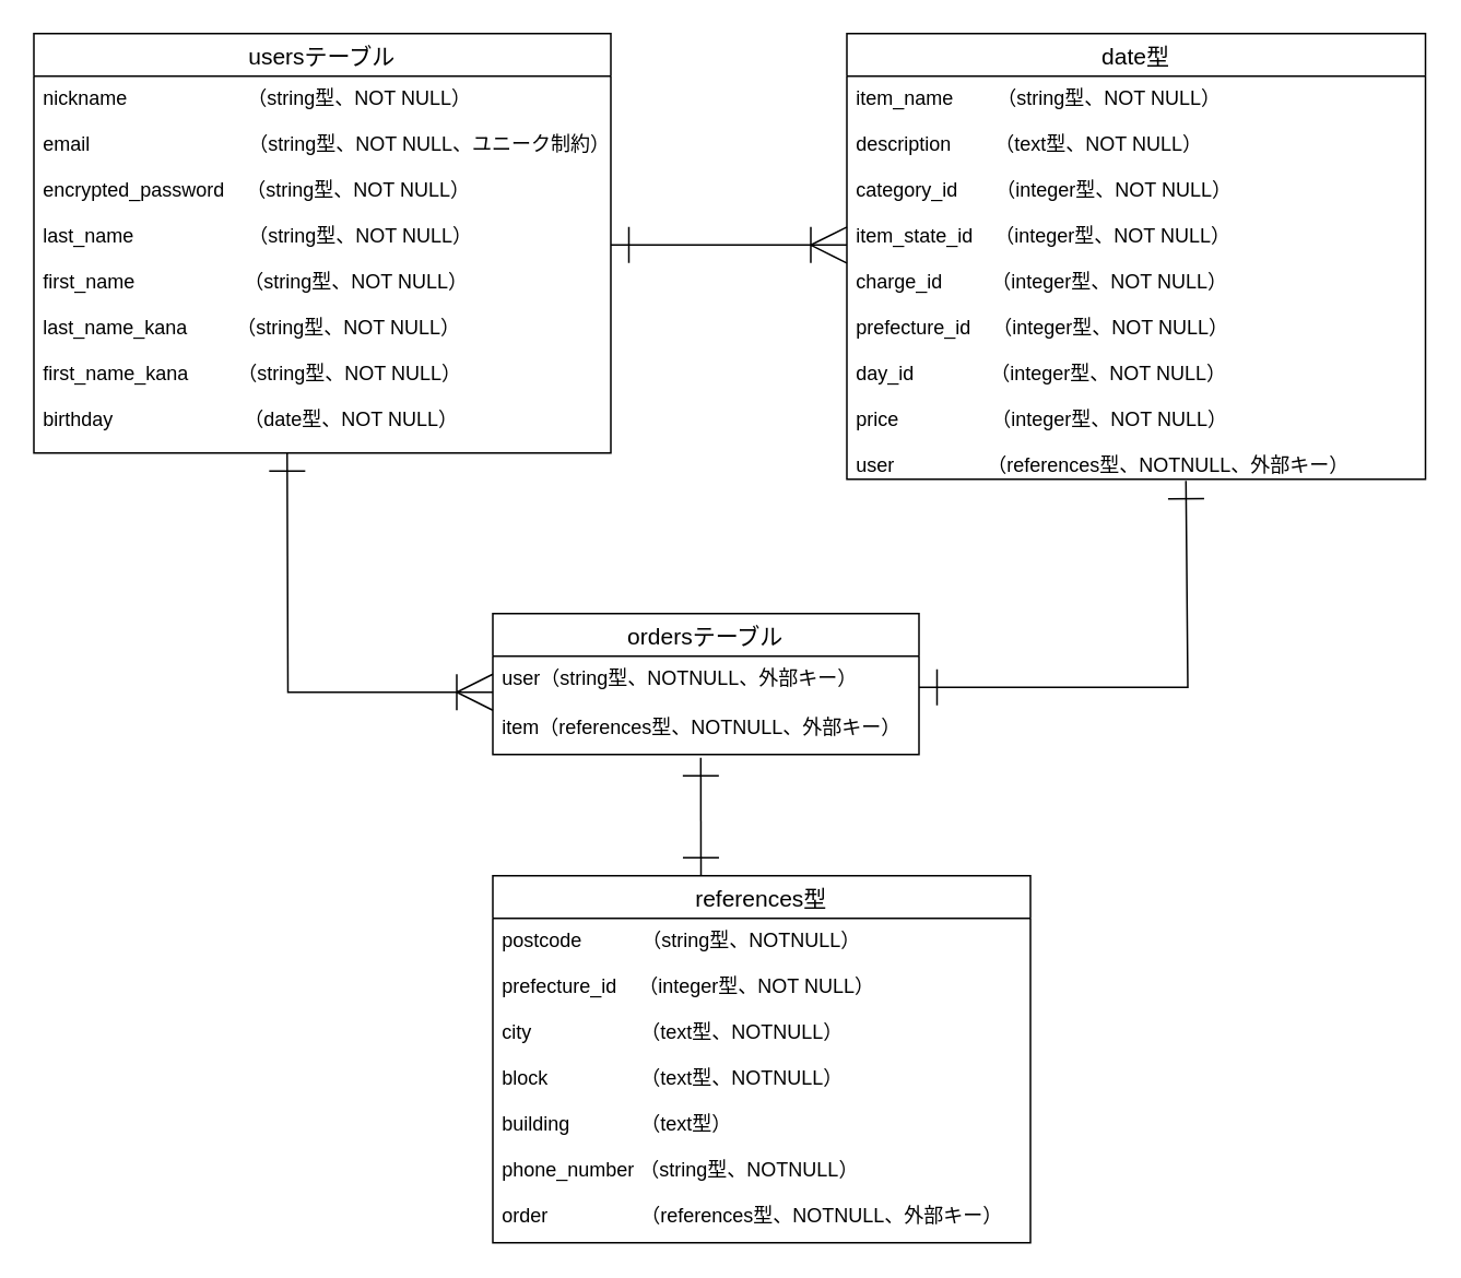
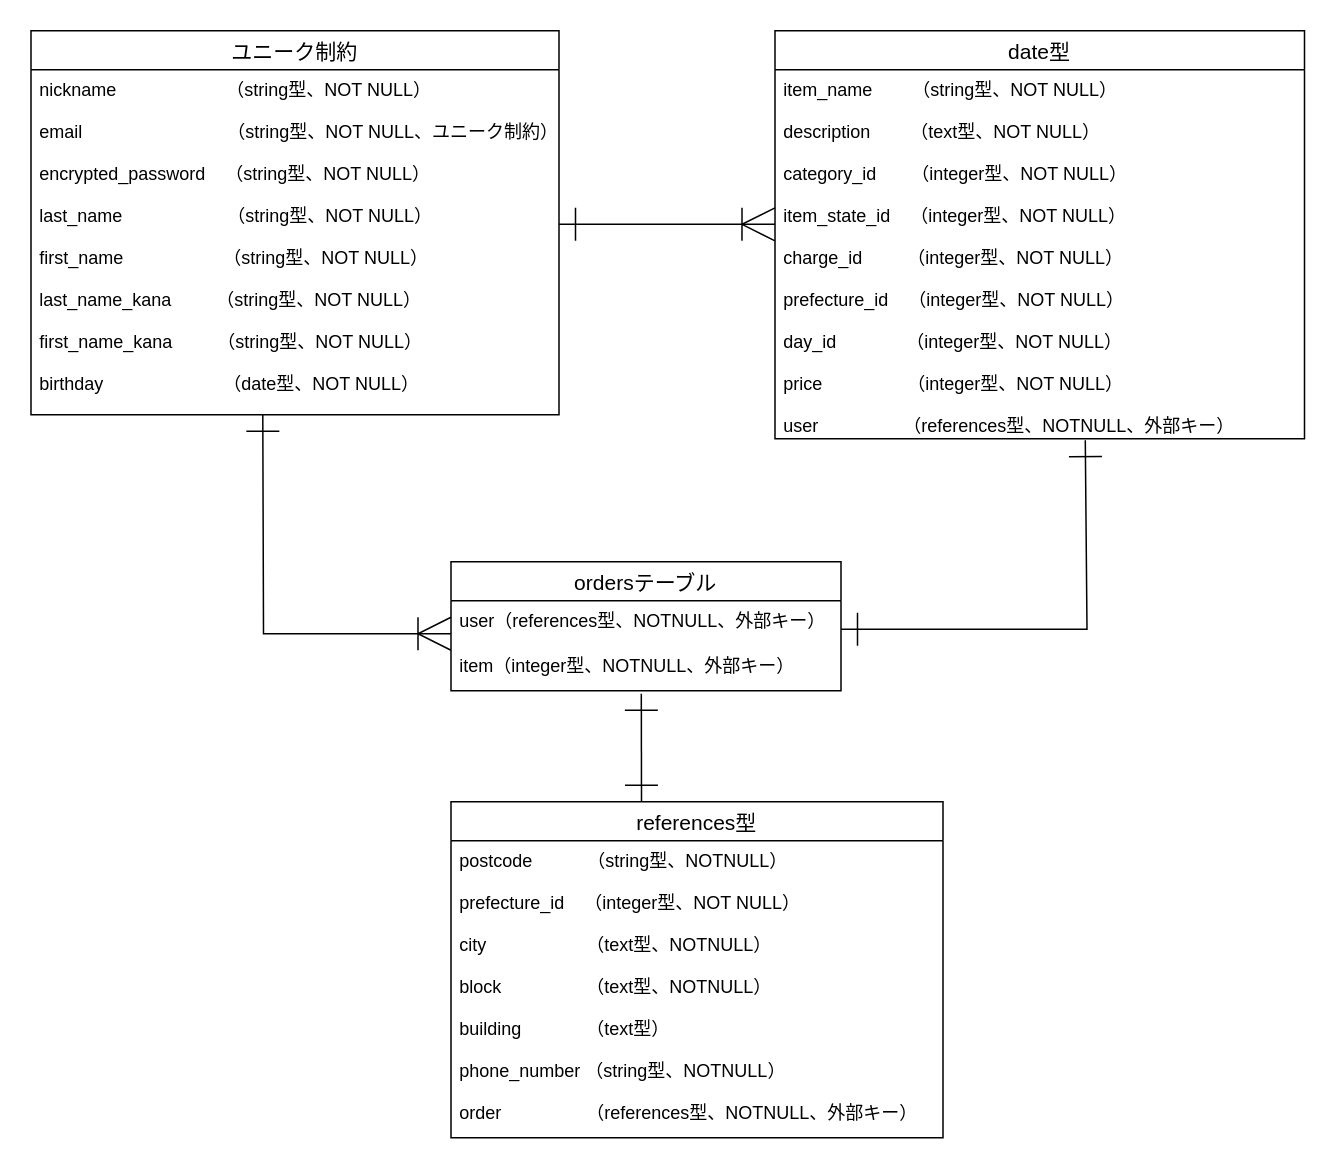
- <mxCell id="2" value="usersテーブル" style="swimlane;fontStyle=0;childLayout=stackLayout;horizontal=1;startSize=26;horizontalStack=0;resizeParent=1;resizeParentMax=0;resizeLast=0;collapsible=1;marginBottom=0;align=center;fontSize=14;" parent="1" vertex="1"><mxGeometry y="20" width="352" height="256" as="geometry" x="20" /></mxCell>
+ <mxCell id="2" value="ユニーク制約" style="swimlane;fontStyle=0;childLayout=stackLayout;horizontal=1;startSize=26;horizontalStack=0;resizeParent=1;resizeParentMax=0;resizeLast=0;collapsible=1;marginBottom=0;align=center;fontSize=14;" parent="1" vertex="1"><mxGeometry y="20" width="352" height="256" as="geometry" x="20" /></mxCell>
- <mxCell id="7" value="user（string型、NOTNULL、外部キー）" style="text;strokeColor=none;fillColor=none;spacingLeft=4;spacingRight=4;overflow=hidden;rotatable=0;points=[[0,0.5],[1,0.5]];portConstraint=eastwest;fontSize=12;" parent="6" vertex="1"><mxGeometry y="26" width="260" height="30" as="geometry" /></mxCell>
+ <mxCell id="7" value="user（references型、NOTNULL、外部キー）" style="text;strokeColor=none;fillColor=none;spacingLeft=4;spacingRight=4;overflow=hidden;rotatable=0;points=[[0,0.5],[1,0.5]];portConstraint=eastwest;fontSize=12;" parent="6" vertex="1"><mxGeometry y="26" width="260" height="30" as="geometry" /></mxCell>
- <mxCell id="8" value="item（references型、NOTNULL、外部キー）" style="text;strokeColor=none;fillColor=none;spacingLeft=4;spacingRight=4;overflow=hidden;rotatable=0;points=[[0,0.5],[1,0.5]];portConstraint=eastwest;fontSize=12;" parent="6" vertex="1"><mxGeometry y="56" width="260" height="30" as="geometry" /></mxCell>
+ <mxCell id="8" value="item（integer型、NOTNULL、外部キー）" style="text;strokeColor=none;fillColor=none;spacingLeft=4;spacingRight=4;overflow=hidden;rotatable=0;points=[[0,0.5],[1,0.5]];portConstraint=eastwest;fontSize=12;" parent="6" vertex="1"><mxGeometry y="56" width="260" height="30" as="geometry" /></mxCell>
